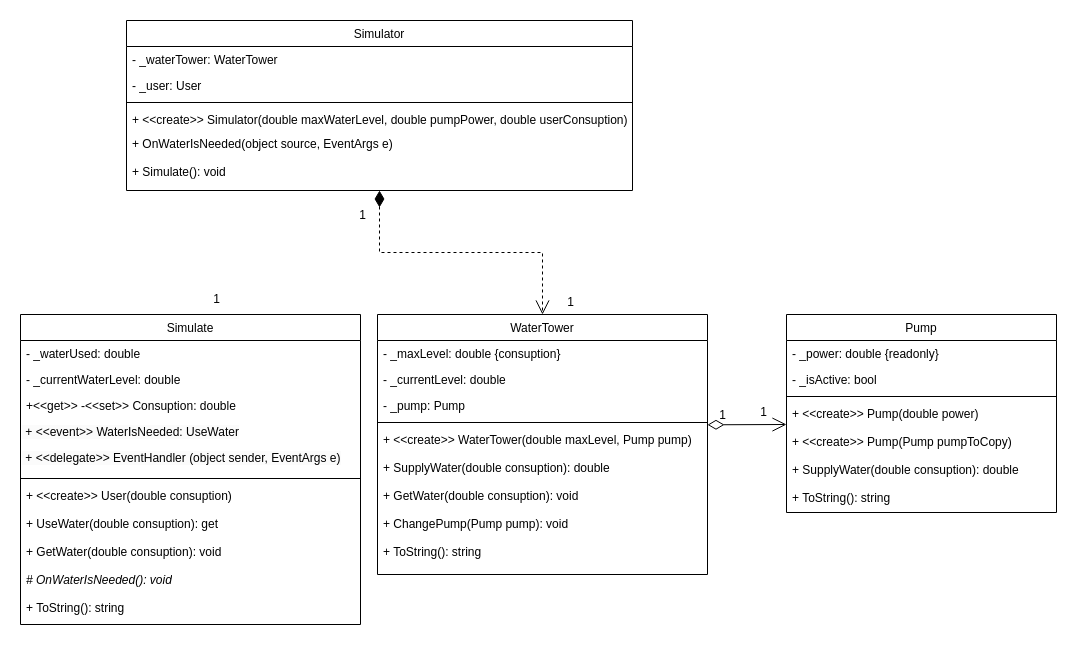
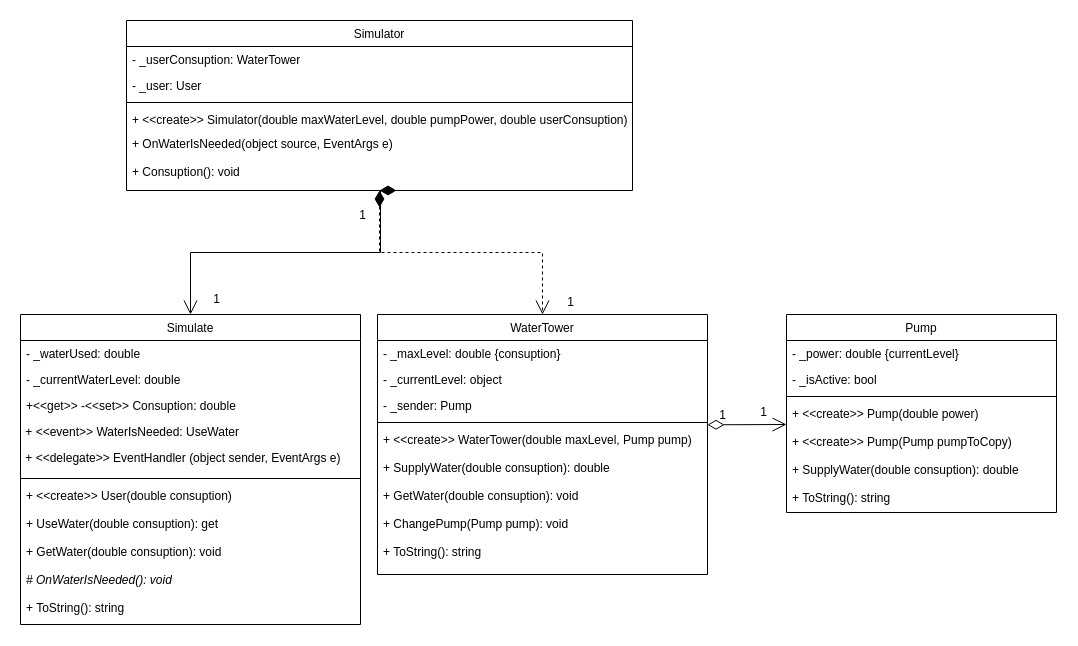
- <mxCell id="21" value="- _waterTower: WaterTower" style="text;align=left;verticalAlign=top;spacingLeft=4;spacingRight=4;overflow=hidden;rotatable=0;points=[[0,0.5],[1,0.5]];portConstraint=eastwest;rounded=0;shadow=0;html=0;" parent="20" vertex="1"><mxGeometry y="26" width="506" height="26" as="geometry" /></mxCell>
+ <mxCell id="21" value="- _userConsuption: WaterTower" style="text;align=left;verticalAlign=top;spacingLeft=4;spacingRight=4;overflow=hidden;rotatable=0;points=[[0,0.5],[1,0.5]];portConstraint=eastwest;rounded=0;shadow=0;html=0;" parent="20" vertex="1"><mxGeometry y="26" width="506" height="26" as="geometry" /></mxCell>
- <mxCell id="26" value="+ Simulate(): void" style="text;align=left;verticalAlign=top;spacingLeft=4;spacingRight=4;overflow=hidden;rotatable=0;points=[[0,0.5],[1,0.5]];portConstraint=eastwest;fontStyle=0;whiteSpace=wrap;" parent="20" vertex="1"><mxGeometry y="138" width="506" height="28" as="geometry" /></mxCell>
+ <mxCell id="26" value="+ Consuption(): void" style="text;align=left;verticalAlign=top;spacingLeft=4;spacingRight=4;overflow=hidden;rotatable=0;points=[[0,0.5],[1,0.5]];portConstraint=eastwest;fontStyle=0;whiteSpace=wrap;" parent="20" vertex="1"><mxGeometry y="138" width="506" height="28" as="geometry" /></mxCell>
+ <mxCell id="45" value="" style="endArrow=open;html=1;endSize=12;startArrow=diamondThin;startSize=14;startFill=1;edgeStyle=orthogonalEdgeStyle;align=left;verticalAlign=bottom;rounded=0;exitX=0.5;exitY=1;exitDx=0;exitDy=0;" parent="1" source="20" target="27" edge="1"><mxGeometry x="-1" y="30" relative="1" as="geometry"><mxPoint x="275" y="230" as="sourcePoint" /><mxPoint x="435" y="230" as="targetPoint" /><Array as="points"><mxPoint x="380" y="252" /><mxPoint x="190" y="252" /></Array><mxPoint as="offset" /></mxGeometry></mxCell>
- <mxCell id="13" value="- _power: double {readonly}" style="text;align=left;verticalAlign=top;spacingLeft=4;spacingRight=4;overflow=hidden;rotatable=0;points=[[0,0.5],[1,0.5]];portConstraint=eastwest;rounded=0;shadow=0;html=0;" parent="12" vertex="1"><mxGeometry y="26" width="270" height="26" as="geometry" /></mxCell>
+ <mxCell id="13" value="- _power: double {currentLevel}" style="text;align=left;verticalAlign=top;spacingLeft=4;spacingRight=4;overflow=hidden;rotatable=0;points=[[0,0.5],[1,0.5]];portConstraint=eastwest;rounded=0;shadow=0;html=0;" parent="12" vertex="1"><mxGeometry y="26" width="270" height="26" as="geometry" /></mxCell>
- <mxCell id="4" value="- _currentLevel: double" style="text;align=left;verticalAlign=top;spacingLeft=4;spacingRight=4;overflow=hidden;rotatable=0;points=[[0,0.5],[1,0.5]];portConstraint=eastwest;rounded=0;shadow=0;html=0;" parent="2" vertex="1"><mxGeometry y="52" width="330" height="26" as="geometry" /></mxCell>
+ <mxCell id="4" value="- _currentLevel: object" style="text;align=left;verticalAlign=top;spacingLeft=4;spacingRight=4;overflow=hidden;rotatable=0;points=[[0,0.5],[1,0.5]];portConstraint=eastwest;rounded=0;shadow=0;html=0;" parent="2" vertex="1"><mxGeometry y="52" width="330" height="26" as="geometry" /></mxCell>
- <mxCell id="5" value="- _pump: Pump" style="text;align=left;verticalAlign=top;spacingLeft=4;spacingRight=4;overflow=hidden;rotatable=0;points=[[0,0.5],[1,0.5]];portConstraint=eastwest;rounded=0;shadow=0;html=0;" parent="2" vertex="1"><mxGeometry y="78" width="330" height="26" as="geometry" /></mxCell>
+ <mxCell id="5" value="- _sender: Pump" style="text;align=left;verticalAlign=top;spacingLeft=4;spacingRight=4;overflow=hidden;rotatable=0;points=[[0,0.5],[1,0.5]];portConstraint=eastwest;rounded=0;shadow=0;html=0;" parent="2" vertex="1"><mxGeometry y="78" width="330" height="26" as="geometry" /></mxCell>
